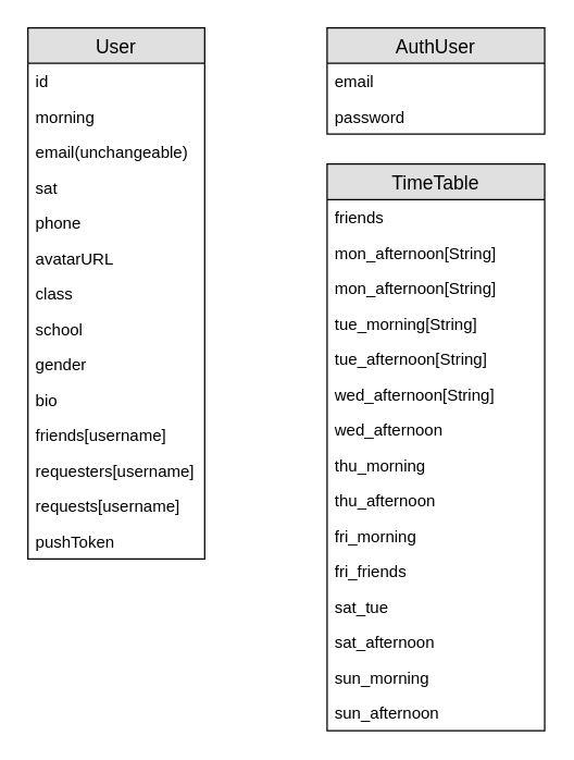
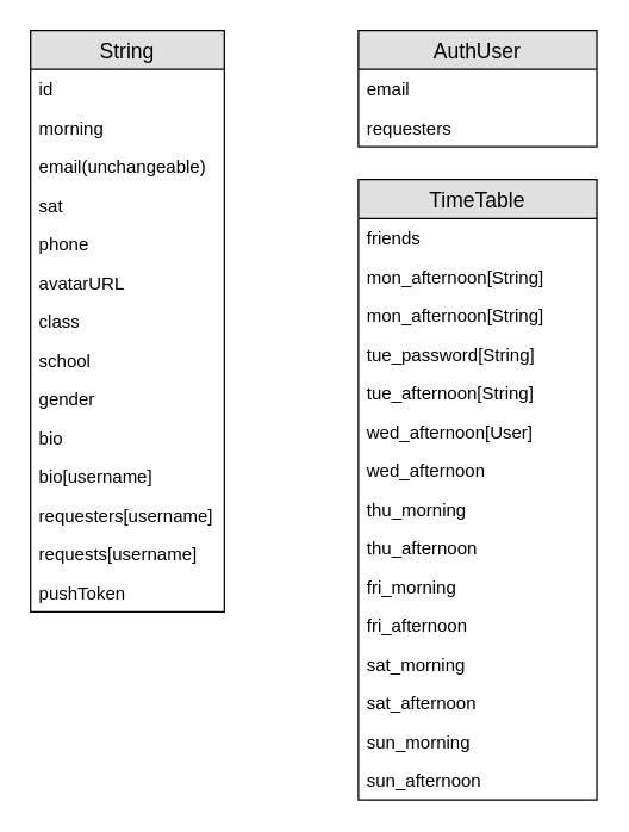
- <mxCell id="2" value="User" style="swimlane;fontStyle=0;childLayout=stackLayout;horizontal=1;startSize=26;fillColor=#e0e0e0;horizontalStack=0;resizeParent=1;resizeParentMax=0;resizeLast=0;collapsible=1;marginBottom=0;swimlaneFillColor=#ffffff;align=center;fontSize=14;" parent="1" vertex="1"><mxGeometry x="20" y="20" width="130" height="390" as="geometry" /></mxCell>
+ <mxCell id="2" value="String" style="swimlane;fontStyle=0;childLayout=stackLayout;horizontal=1;startSize=26;fillColor=#e0e0e0;horizontalStack=0;resizeParent=1;resizeParentMax=0;resizeLast=0;collapsible=1;marginBottom=0;swimlaneFillColor=#ffffff;align=center;fontSize=14;" parent="1" vertex="1"><mxGeometry x="20" y="20" width="130" height="390" as="geometry" /></mxCell>
- <mxCell id="19" value="password" style="text;strokeColor=none;fillColor=none;spacingLeft=4;spacingRight=4;overflow=hidden;rotatable=0;points=[[0,0.5],[1,0.5]];portConstraint=eastwest;fontSize=12;" parent="17" vertex="1"><mxGeometry y="52" width="160" height="26" as="geometry" /></mxCell>
+ <mxCell id="19" value="requesters" style="text;strokeColor=none;fillColor=none;spacingLeft=4;spacingRight=4;overflow=hidden;rotatable=0;points=[[0,0.5],[1,0.5]];portConstraint=eastwest;fontSize=12;" parent="17" vertex="1"><mxGeometry y="52" width="160" height="26" as="geometry" /></mxCell>
- <mxCell id="24" value="tue_morning[String]" style="text;strokeColor=none;fillColor=none;spacingLeft=4;spacingRight=4;overflow=hidden;rotatable=0;points=[[0,0.5],[1,0.5]];portConstraint=eastwest;fontSize=12;" parent="20" vertex="1"><mxGeometry y="104" width="160" height="26" as="geometry" /></mxCell>
+ <mxCell id="24" value="tue_password[String]" style="text;strokeColor=none;fillColor=none;spacingLeft=4;spacingRight=4;overflow=hidden;rotatable=0;points=[[0,0.5],[1,0.5]];portConstraint=eastwest;fontSize=12;" parent="20" vertex="1"><mxGeometry y="104" width="160" height="26" as="geometry" /></mxCell>
- <mxCell id="26" value="wed_afternoon[String]" style="text;strokeColor=none;fillColor=none;spacingLeft=4;spacingRight=4;overflow=hidden;rotatable=0;points=[[0,0.5],[1,0.5]];portConstraint=eastwest;fontSize=12;" parent="20" vertex="1"><mxGeometry y="156" width="160" height="26" as="geometry" /></mxCell>
+ <mxCell id="26" value="wed_afternoon[User]" style="text;strokeColor=none;fillColor=none;spacingLeft=4;spacingRight=4;overflow=hidden;rotatable=0;points=[[0,0.5],[1,0.5]];portConstraint=eastwest;fontSize=12;" parent="20" vertex="1"><mxGeometry y="156" width="160" height="26" as="geometry" /></mxCell>
- <mxCell id="13" value="friends[username]" style="text;strokeColor=none;fillColor=none;spacingLeft=4;spacingRight=4;overflow=hidden;rotatable=0;points=[[0,0.5],[1,0.5]];portConstraint=eastwest;fontSize=12;" parent="2" vertex="1"><mxGeometry y="286" width="130" height="26" as="geometry" /></mxCell>
+ <mxCell id="13" value="bio[username]" style="text;strokeColor=none;fillColor=none;spacingLeft=4;spacingRight=4;overflow=hidden;rotatable=0;points=[[0,0.5],[1,0.5]];portConstraint=eastwest;fontSize=12;" parent="2" vertex="1"><mxGeometry y="286" width="130" height="26" as="geometry" /></mxCell>
- <mxCell id="31" value="fri_friends" style="text;strokeColor=none;fillColor=none;spacingLeft=4;spacingRight=4;overflow=hidden;rotatable=0;points=[[0,0.5],[1,0.5]];portConstraint=eastwest;fontSize=12;" parent="20" vertex="1"><mxGeometry y="286" width="160" height="26" as="geometry" /></mxCell>
+ <mxCell id="31" value="fri_afternoon" style="text;strokeColor=none;fillColor=none;spacingLeft=4;spacingRight=4;overflow=hidden;rotatable=0;points=[[0,0.5],[1,0.5]];portConstraint=eastwest;fontSize=12;" parent="20" vertex="1"><mxGeometry y="286" width="160" height="26" as="geometry" /></mxCell>
- <mxCell id="32" value="sat_tue" style="text;strokeColor=none;fillColor=none;spacingLeft=4;spacingRight=4;overflow=hidden;rotatable=0;points=[[0,0.5],[1,0.5]];portConstraint=eastwest;fontSize=12;" parent="20" vertex="1"><mxGeometry y="312" width="160" height="26" as="geometry" /></mxCell>
+ <mxCell id="32" value="sat_morning" style="text;strokeColor=none;fillColor=none;spacingLeft=4;spacingRight=4;overflow=hidden;rotatable=0;points=[[0,0.5],[1,0.5]];portConstraint=eastwest;fontSize=12;" parent="20" vertex="1"><mxGeometry y="312" width="160" height="26" as="geometry" /></mxCell>
